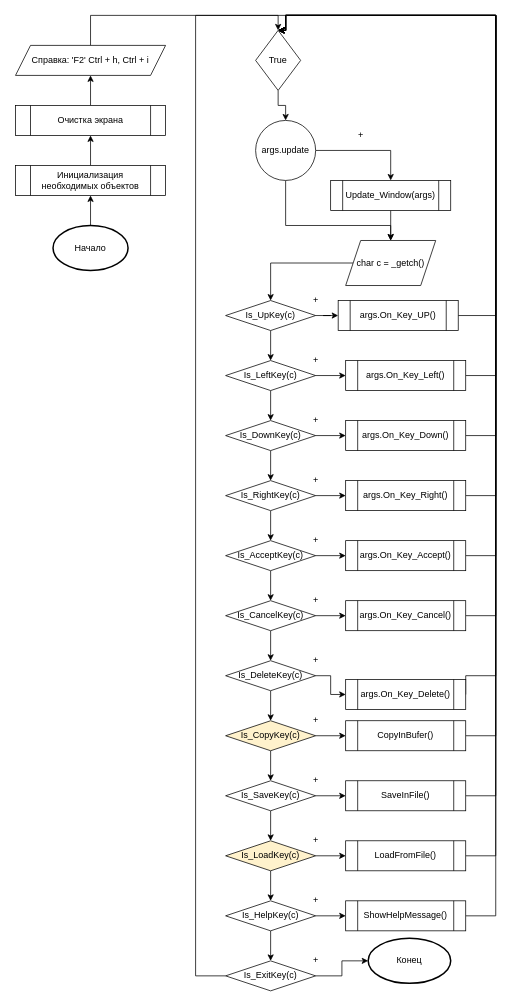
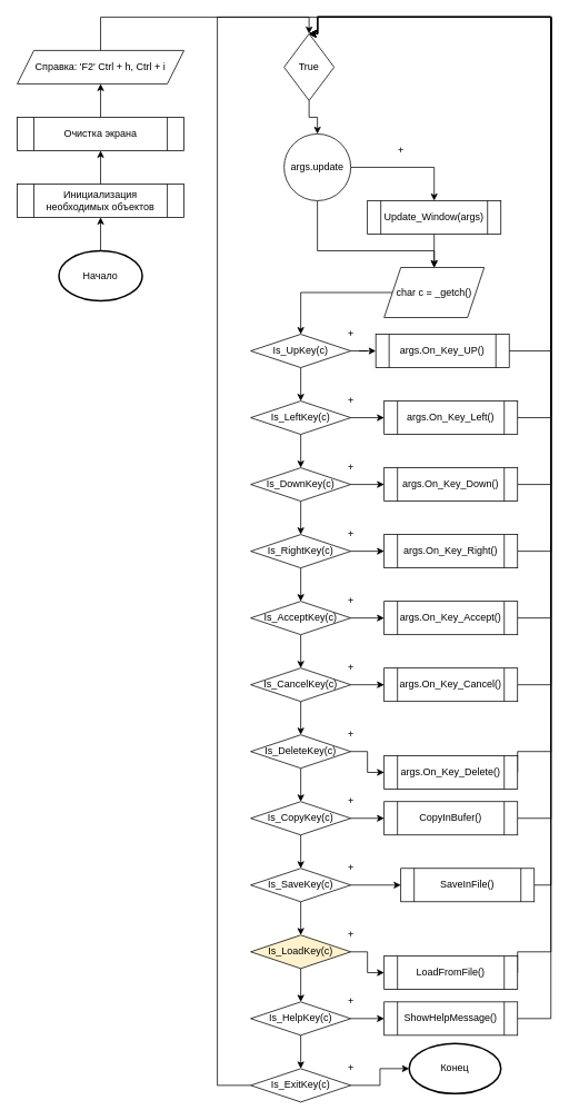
- <mxCell id="62" value="Is_CopyKey(c)" style="rhombus;whiteSpace=wrap;html=1;fillColor=#fff2cc;" vertex="1" parent="1"><mxGeometry x="300" y="960" width="120" height="40" as="geometry" /></mxCell>
+ <mxCell id="62" value="Is_CopyKey(c)" style="rhombus;whiteSpace=wrap;html=1;" vertex="1" parent="1"><mxGeometry x="300" y="960" width="120" height="40" as="geometry" /></mxCell>
- <mxCell id="71" value="SaveInFile()" style="shape=process;whiteSpace=wrap;html=1;backgroundOutline=1;" vertex="1" parent="1"><mxGeometry x="460" y="1040" width="160" height="40" as="geometry" /></mxCell>
+ <mxCell id="71" value="SaveInFile()" style="shape=process;whiteSpace=wrap;html=1;backgroundOutline=1;" vertex="1" parent="1"><mxGeometry x="480" y="1040" width="160" height="40" as="geometry" /></mxCell>
- <mxCell id="76" value="LoadFromFile()" style="shape=process;whiteSpace=wrap;html=1;backgroundOutline=1;" vertex="1" parent="1"><mxGeometry x="460" y="1120" width="160" height="40" as="geometry" /></mxCell>
+ <mxCell id="76" value="LoadFromFile()" style="shape=process;whiteSpace=wrap;html=1;backgroundOutline=1;" vertex="1" parent="1"><mxGeometry x="460" y="1145" width="160" height="40" as="geometry" /></mxCell>
